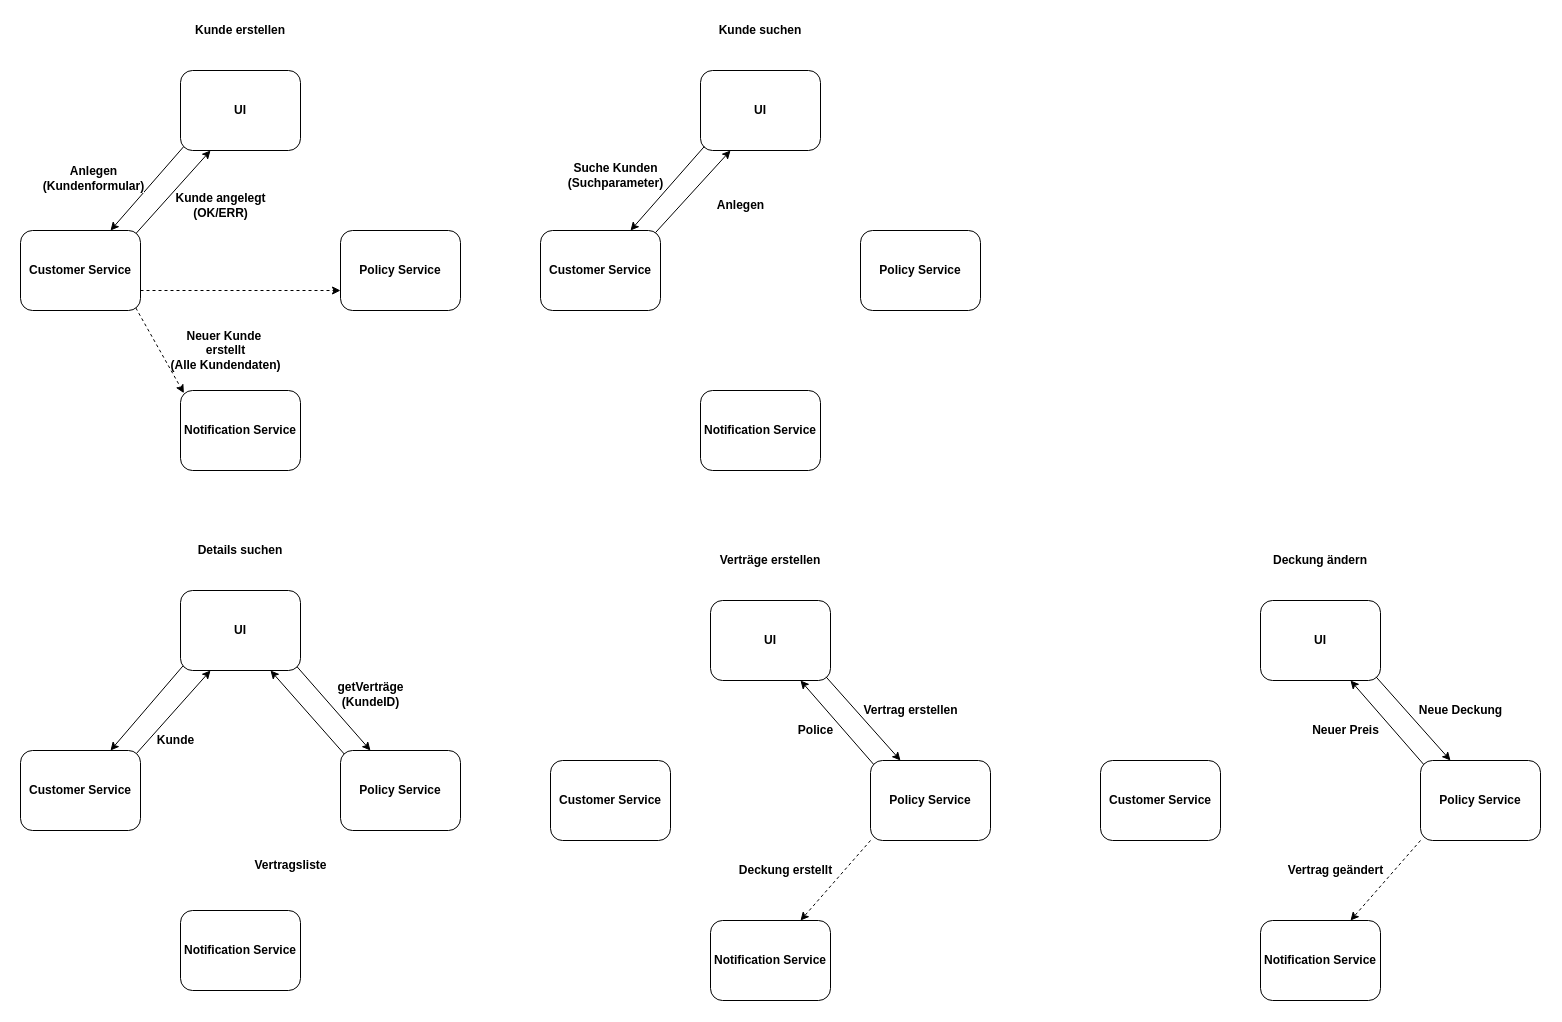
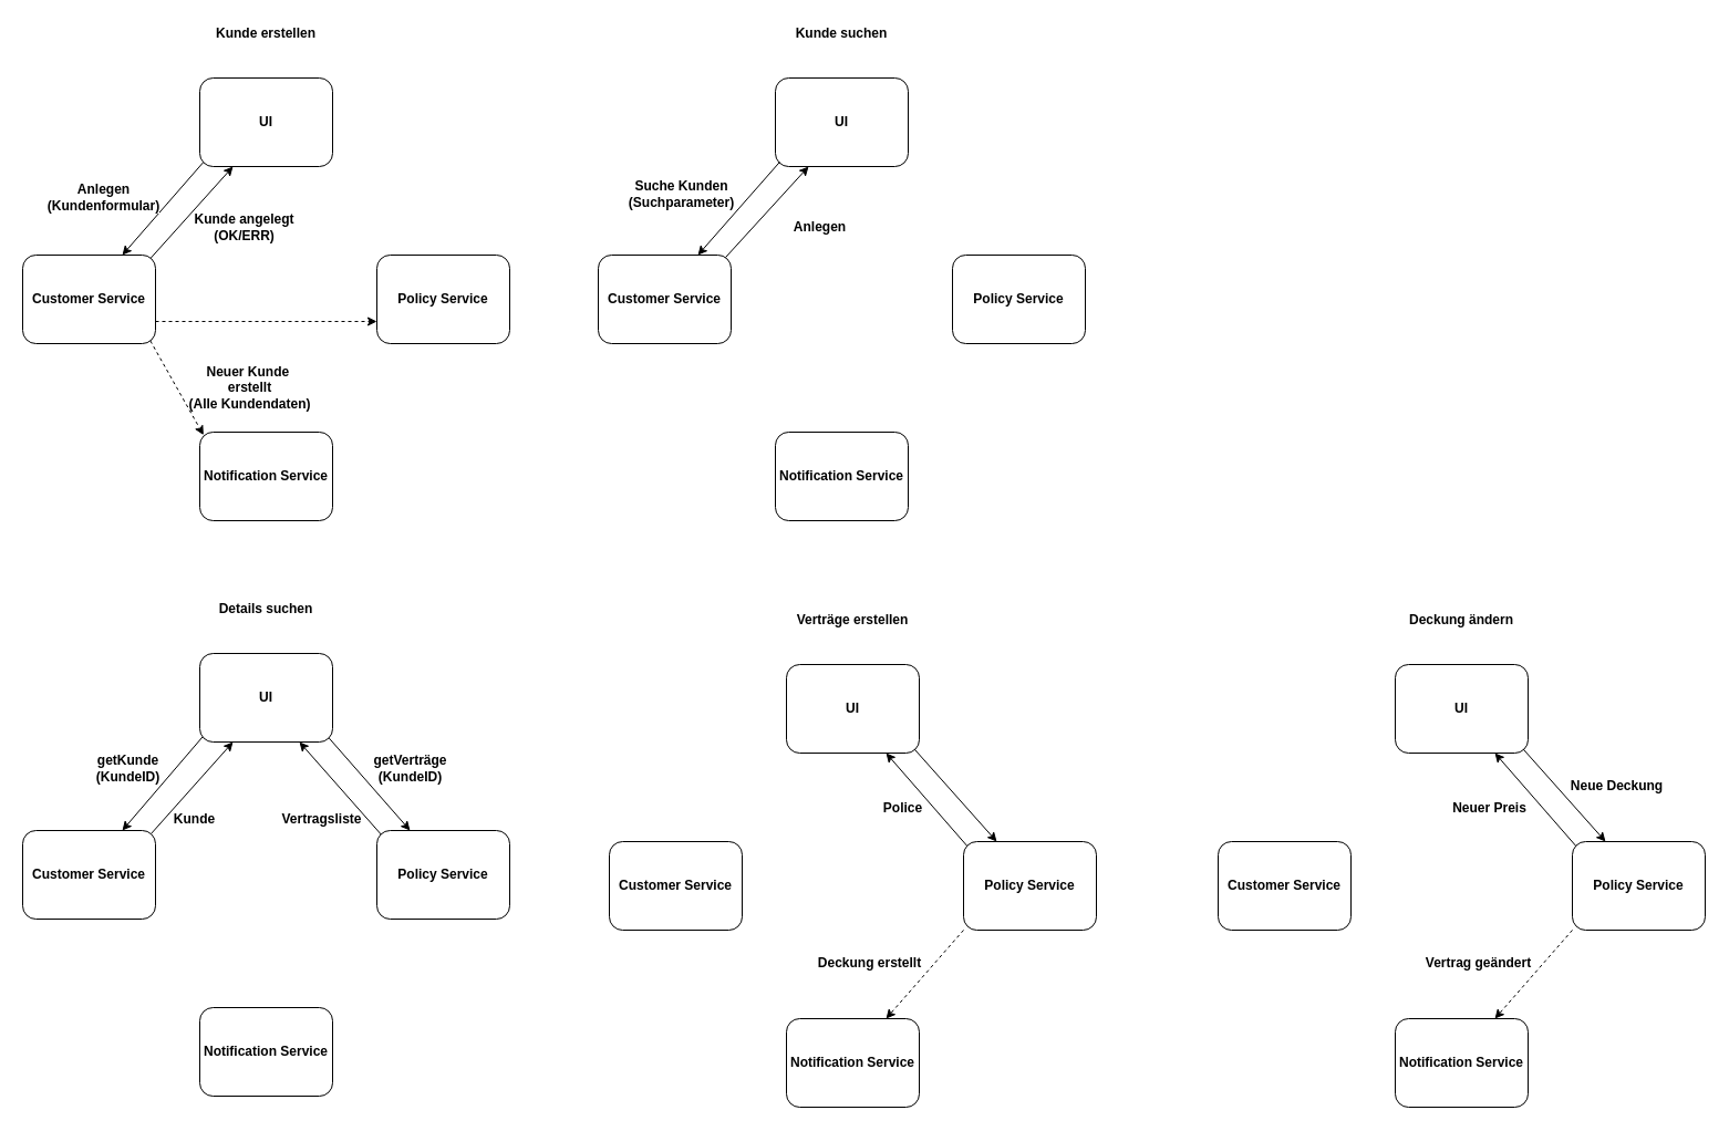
+ <mxCell id="51" value="getKunde&lt;br style=&quot;font-size: 12px;&quot;&gt;(KundeID)" style="text;html=1;align=center;verticalAlign=middle;resizable=0;points=[];autosize=1;fontSize=12;fontStyle=1" parent="40" vertex="1"><mxGeometry x="55" y="134" width="80" height="40" as="geometry" /></mxCell>
- <mxCell id="65" value="Vertrag erstellen" style="text;html=1;align=center;verticalAlign=middle;resizable=0;points=[];autosize=1;fontSize=12;fontStyle=1" vertex="1" parent="55"><mxGeometry x="300" y="145" width="120" height="30" as="geometry" /></mxCell>
- <mxCell id="54" value="Vertragsliste" style="text;html=1;align=center;verticalAlign=middle;resizable=0;points=[];autosize=1;fontSize=12;fontStyle=1" parent="40" vertex="1"><mxGeometry x="220" y="310" width="100" height="30" as="geometry" /></mxCell>
+ <mxCell id="54" value="Vertragsliste" style="text;html=1;align=center;verticalAlign=middle;resizable=0;points=[];autosize=1;fontSize=12;fontStyle=1" parent="40" vertex="1"><mxGeometry x="220" y="185" width="100" height="30" as="geometry" /></mxCell>
